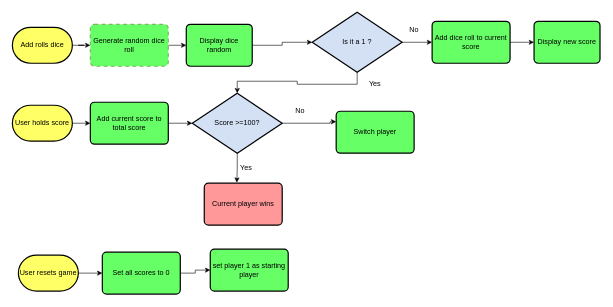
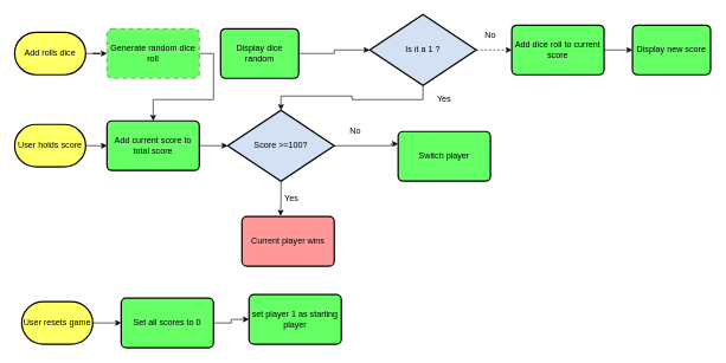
- <mxCell id="13" style="edgeStyle=orthogonalEdgeStyle;rounded=0;orthogonalLoop=1;jettySize=auto;html=1;exitX=1;exitY=0.5;exitDx=0;exitDy=0;exitPerimeter=0;entryX=0;entryY=0.5;entryDx=0;entryDy=0;" edge="1" parent="1" source="14" target="16"><mxGeometry relative="1" as="geometry" /></mxCell>
+ <mxCell id="13" style="edgeStyle=orthogonalEdgeStyle;rounded=0;orthogonalLoop=1;jettySize=auto;html=1;exitX=1;exitY=0.5;exitDx=0;exitDy=0;exitPerimeter=0;entryX=0;entryY=0.5;entryDx=0;entryDy=0;dashed=1;" edge="1" parent="1" source="14" target="16"><mxGeometry relative="1" as="geometry" /></mxCell>
- <mxCell id="8" style="edgeStyle=orthogonalEdgeStyle;rounded=0;orthogonalLoop=1;jettySize=auto;html=1;exitX=1;exitY=0.5;exitDx=0;exitDy=0;entryX=0;entryY=0.5;entryDx=0;entryDy=0;" edge="1" parent="1" source="9" target="11"><mxGeometry relative="1" as="geometry" /></mxCell>
+ <mxCell id="8" style="edgeStyle=orthogonalEdgeStyle;rounded=0;orthogonalLoop=1;jettySize=auto;html=1;exitX=1;exitY=0.5;exitDx=0;exitDy=0;" edge="1" parent="1" source="9" target="19"><mxGeometry relative="1" as="geometry" /></mxCell>
